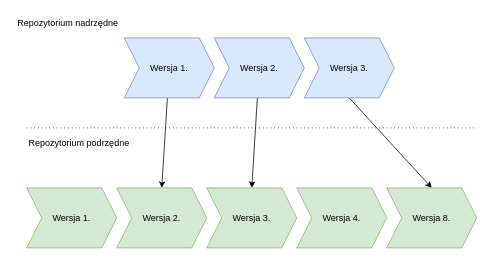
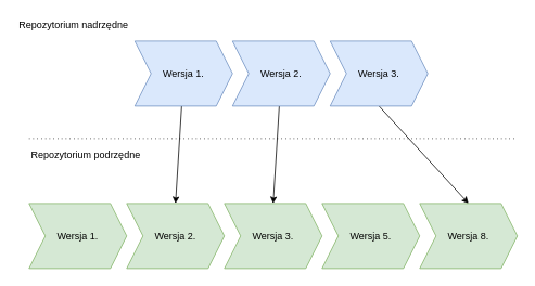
- <mxCell id="14" value="Wersja 4." style="shape=step;perimeter=stepPerimeter;whiteSpace=wrap;html=1;fixedSize=1;fillColor=#d5e8d4;strokeColor=#82b366;" parent="1" vertex="1"><mxGeometry x="395" y="250" width="120" height="80" as="geometry" /></mxCell>
+ <mxCell id="14" value="Wersja 5." style="shape=step;perimeter=stepPerimeter;whiteSpace=wrap;html=1;fixedSize=1;fillColor=#d5e8d4;strokeColor=#82b366;" parent="1" vertex="1"><mxGeometry x="395" y="250" width="120" height="80" as="geometry" /></mxCell>
